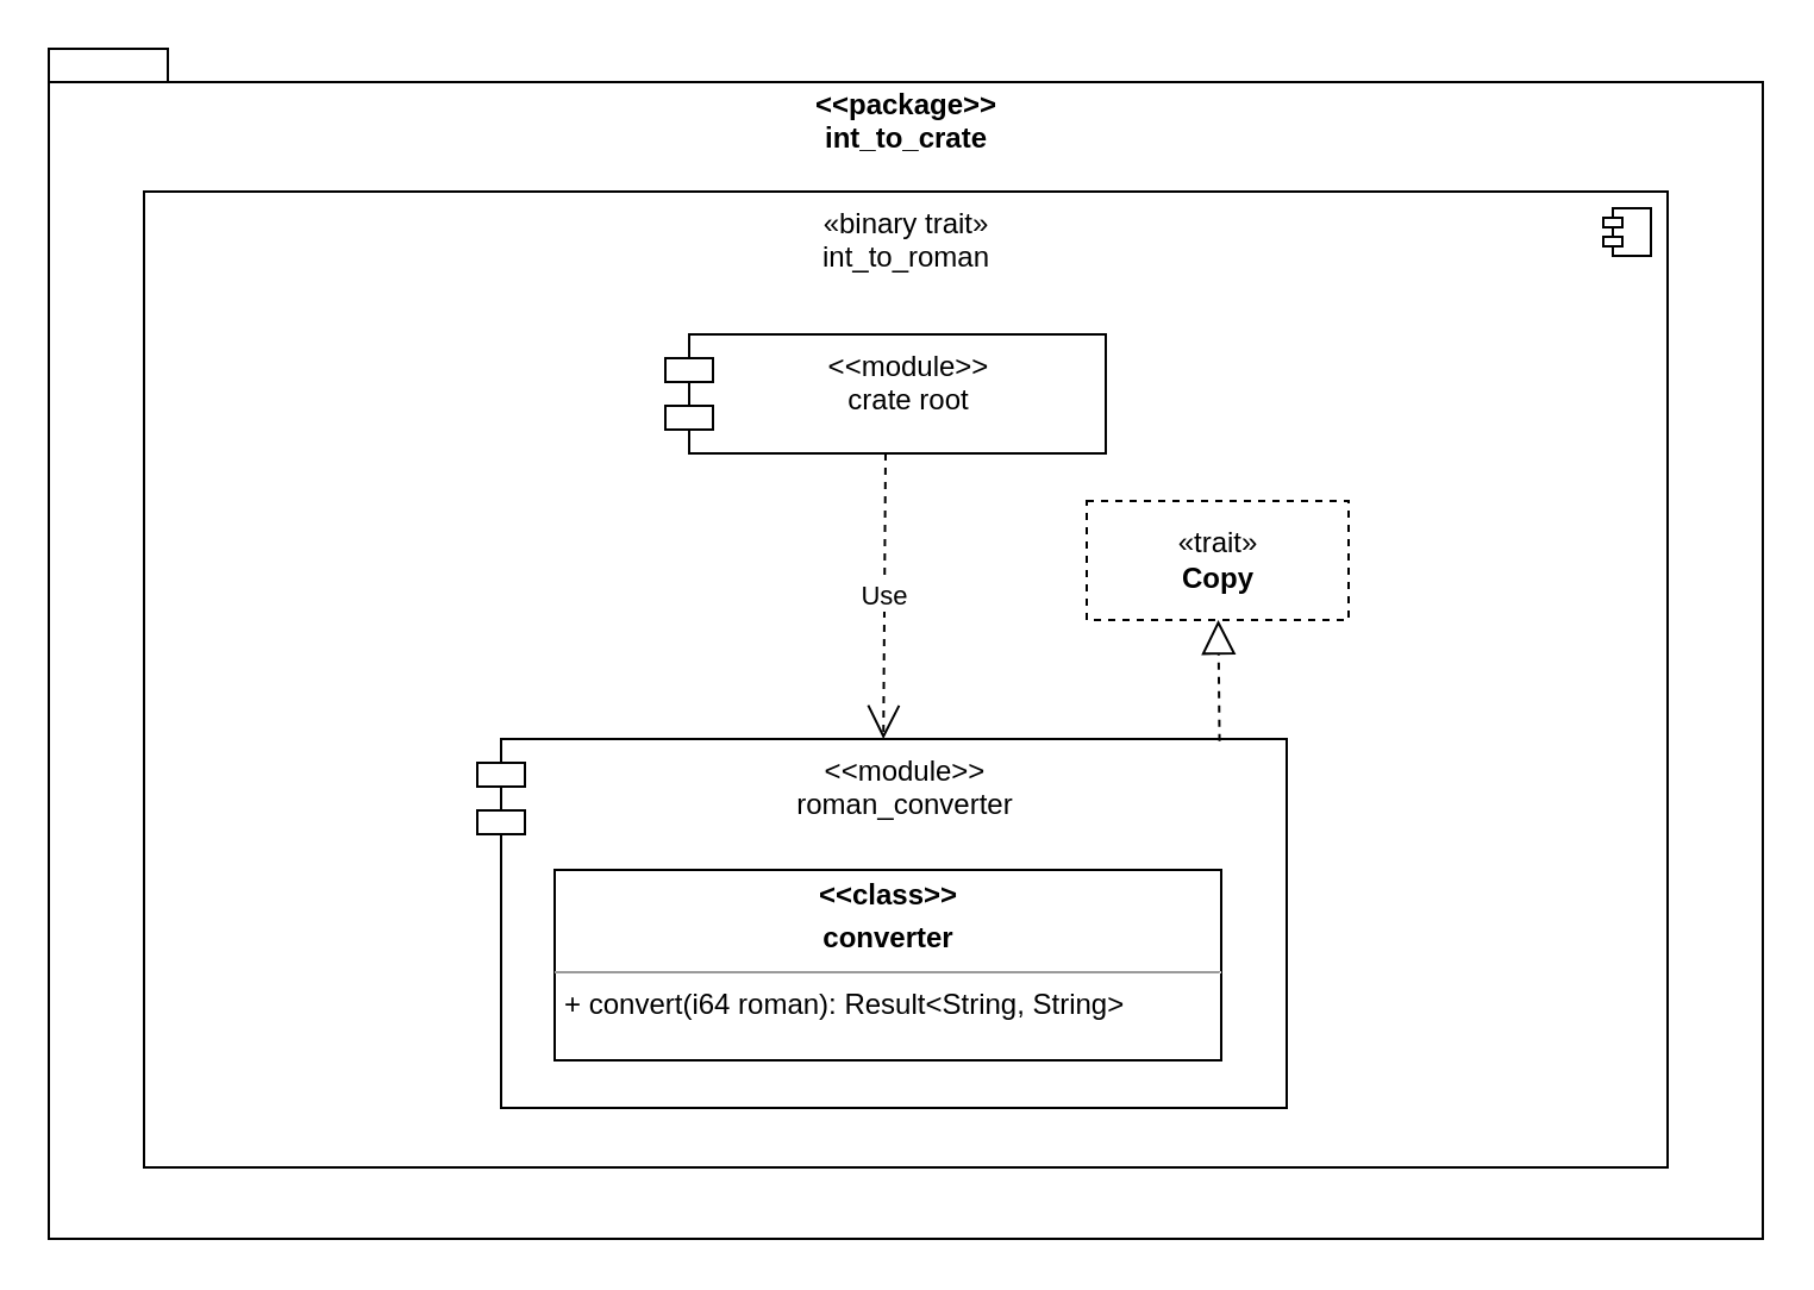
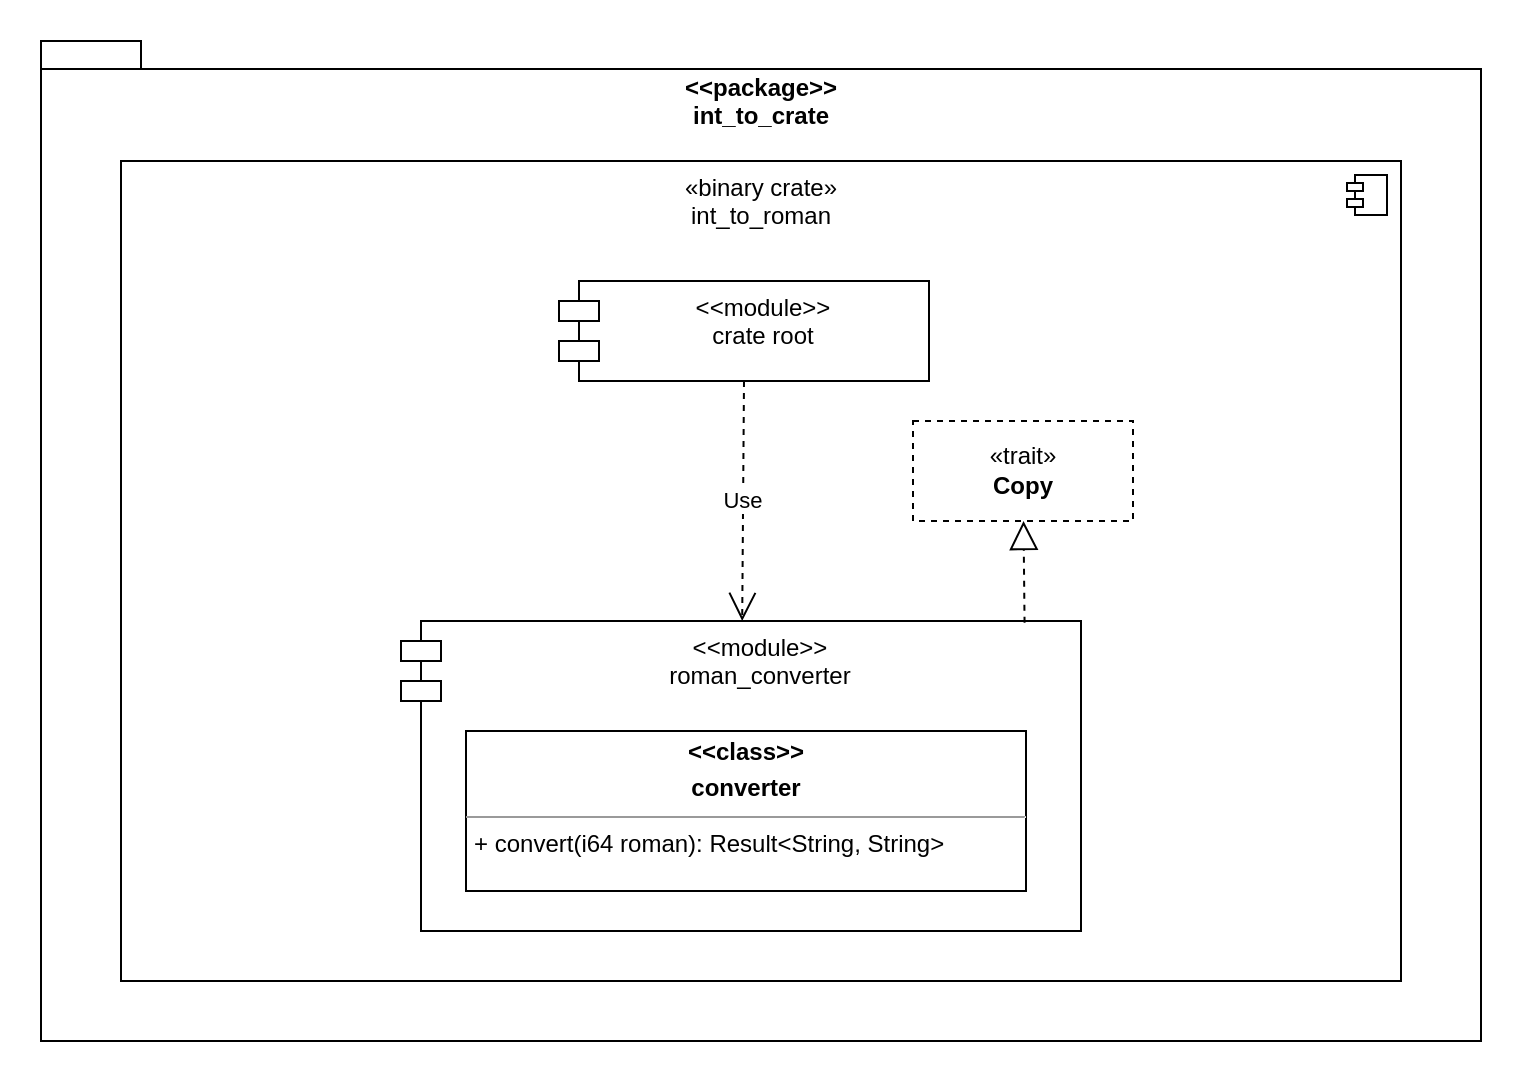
- <mxCell id="3" value="«binary trait»&lt;br&gt;int_to_roman" style="html=1;dropTarget=0;verticalAlign=top;" parent="1" vertex="1"><mxGeometry x="60" y="80" width="640" height="410" as="geometry" /></mxCell>
+ <mxCell id="3" value="«binary crate»&lt;br&gt;int_to_roman" style="html=1;dropTarget=0;verticalAlign=top;" parent="1" vertex="1"><mxGeometry x="60" y="80" width="640" height="410" as="geometry" /></mxCell>
